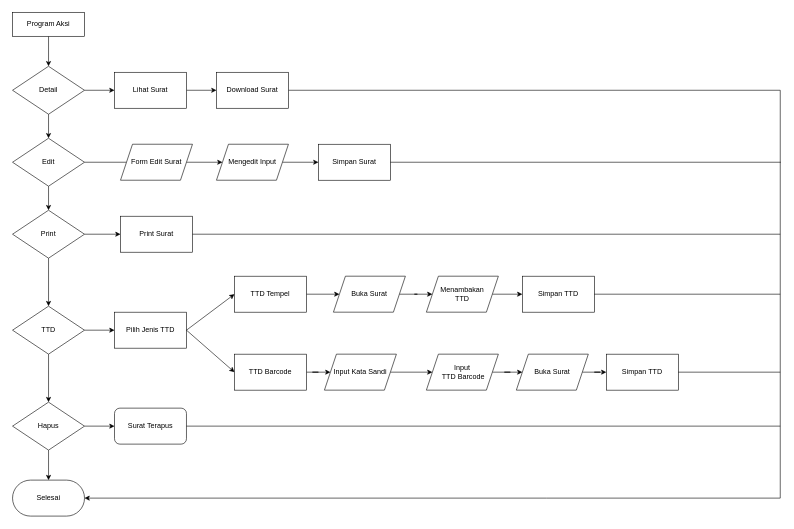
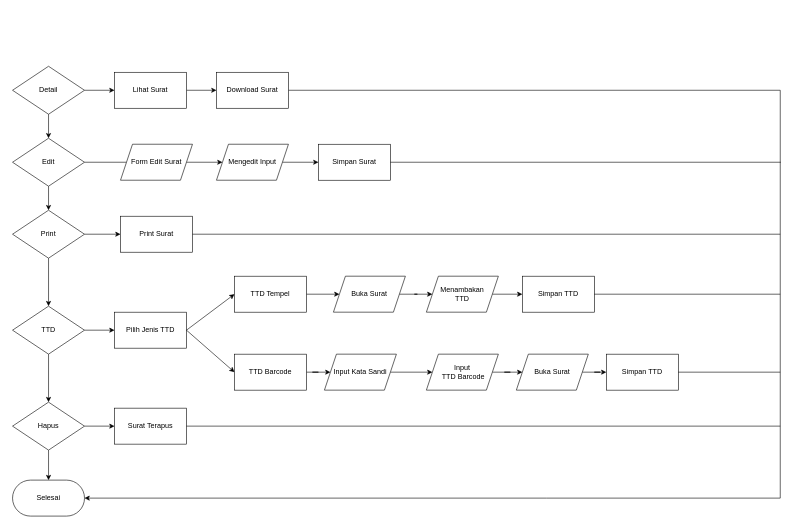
- <mxCell id="3" value="Program Aksi" style="rounded=0;whiteSpace=wrap;html=1;" vertex="1" parent="1"><mxGeometry x="20" y="20" width="120" height="40" as="geometry" /></mxCell>
- <mxCell id="2" style="edgeStyle=orthogonalEdgeStyle;rounded=0;orthogonalLoop=1;jettySize=auto;html=1;entryX=0.5;entryY=0;entryDx=0;entryDy=0;" edge="1" parent="1" source="3" target="6"><mxGeometry relative="1" as="geometry" /></mxCell>
- <mxCell id="46" value="Surat Terapus" style="whiteSpace=wrap;html=1;rounded=1;" vertex="1" parent="1"><mxGeometry x="190" y="680" width="120" height="60" as="geometry" /></mxCell>
+ <mxCell id="46" value="Surat Terapus" style="rounded=0;whiteSpace=wrap;html=1;" vertex="1" parent="1"><mxGeometry x="190" y="680" width="120" height="60" as="geometry" /></mxCell>
